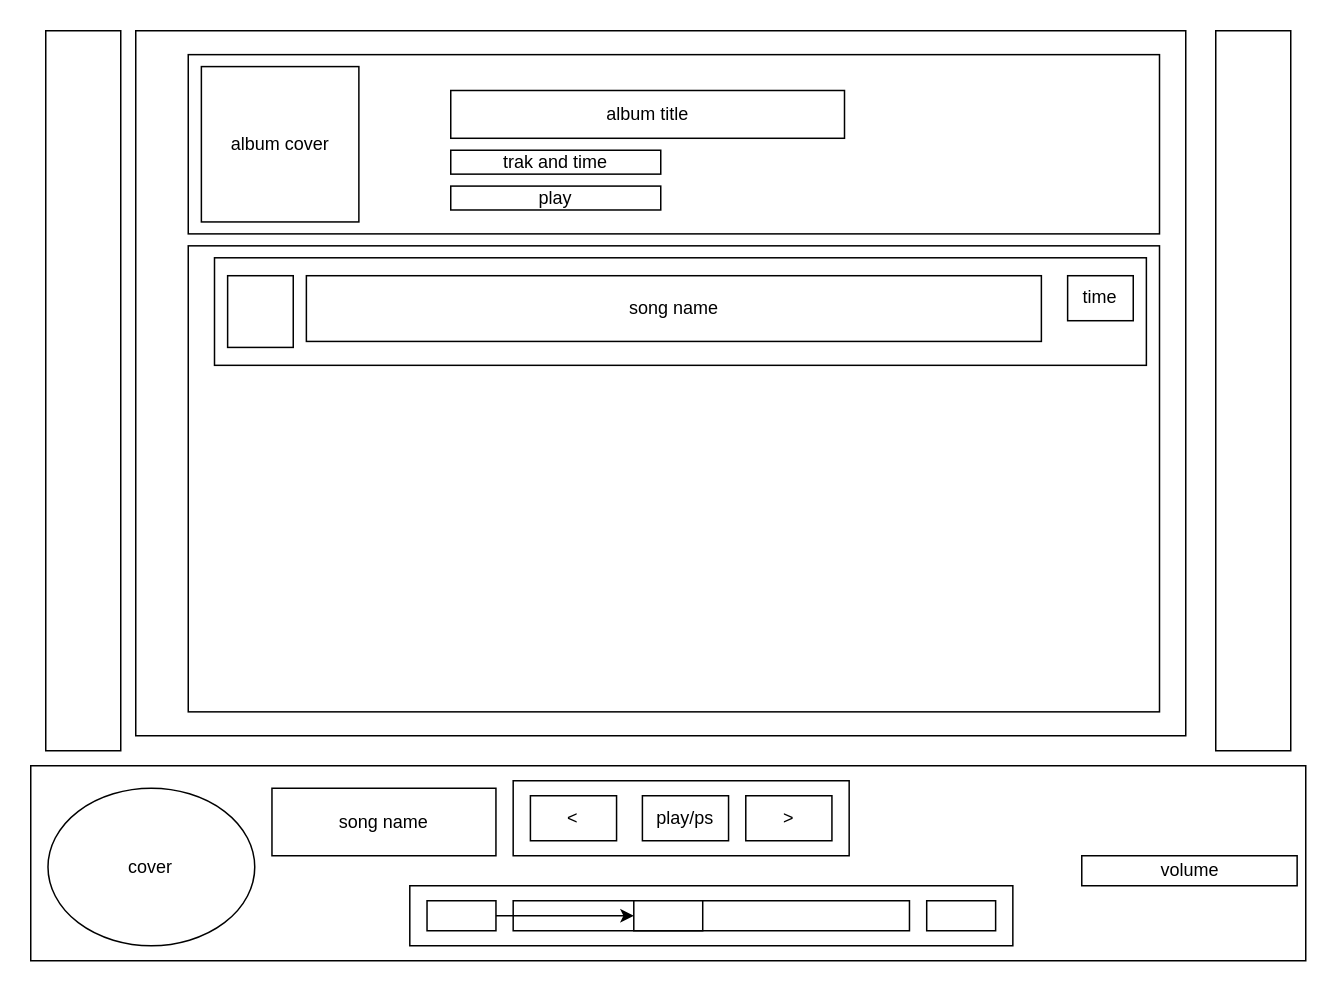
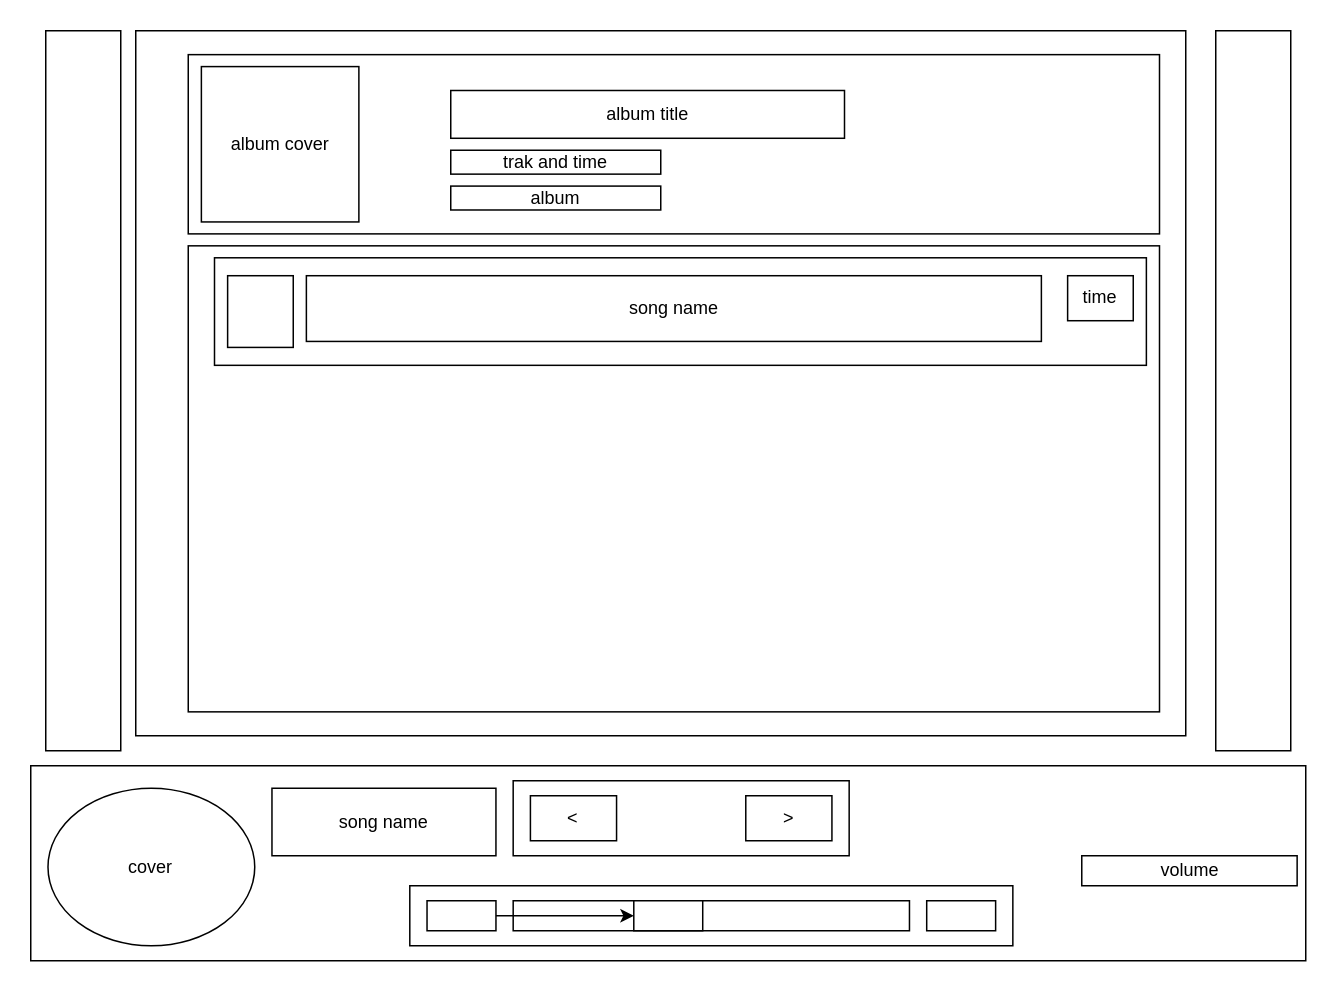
- <mxCell id="26" value="play" style="rounded=0;whiteSpace=wrap;html=1;" vertex="1" parent="18"><mxGeometry x="210" y="103.559" width="140" height="15.932" as="geometry" /></mxCell>
+ <mxCell id="26" value="album" style="rounded=0;whiteSpace=wrap;html=1;" vertex="1" parent="18"><mxGeometry x="210" y="103.559" width="140" height="15.932" as="geometry" /></mxCell>
- <mxCell id="11" value="play/ps" style="rounded=0;whiteSpace=wrap;html=1;" vertex="1" parent="8"><mxGeometry x="86.149" y="10" width="57.432" height="30" as="geometry" /></mxCell>
